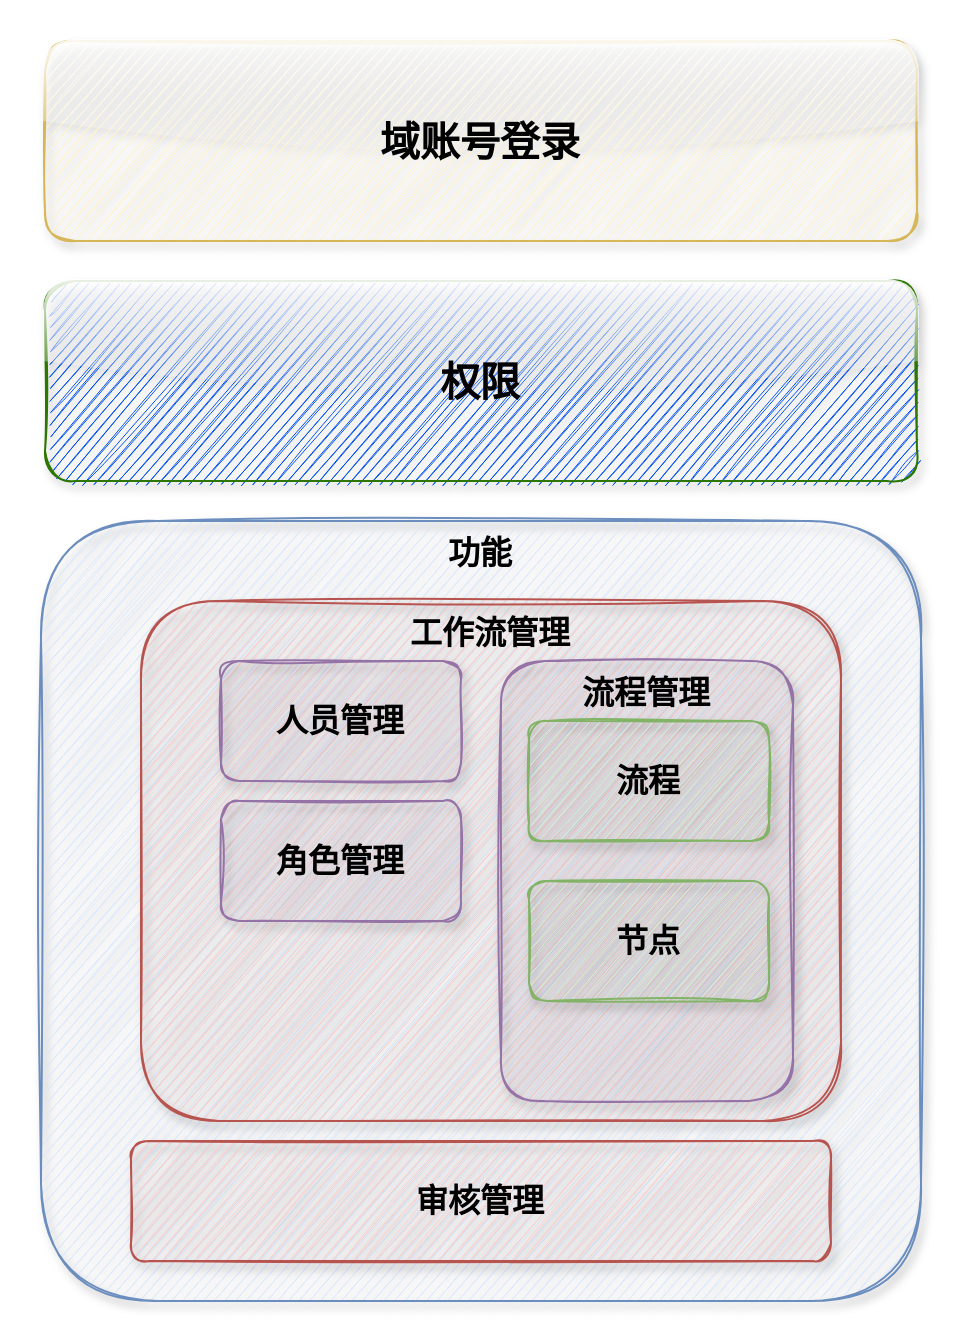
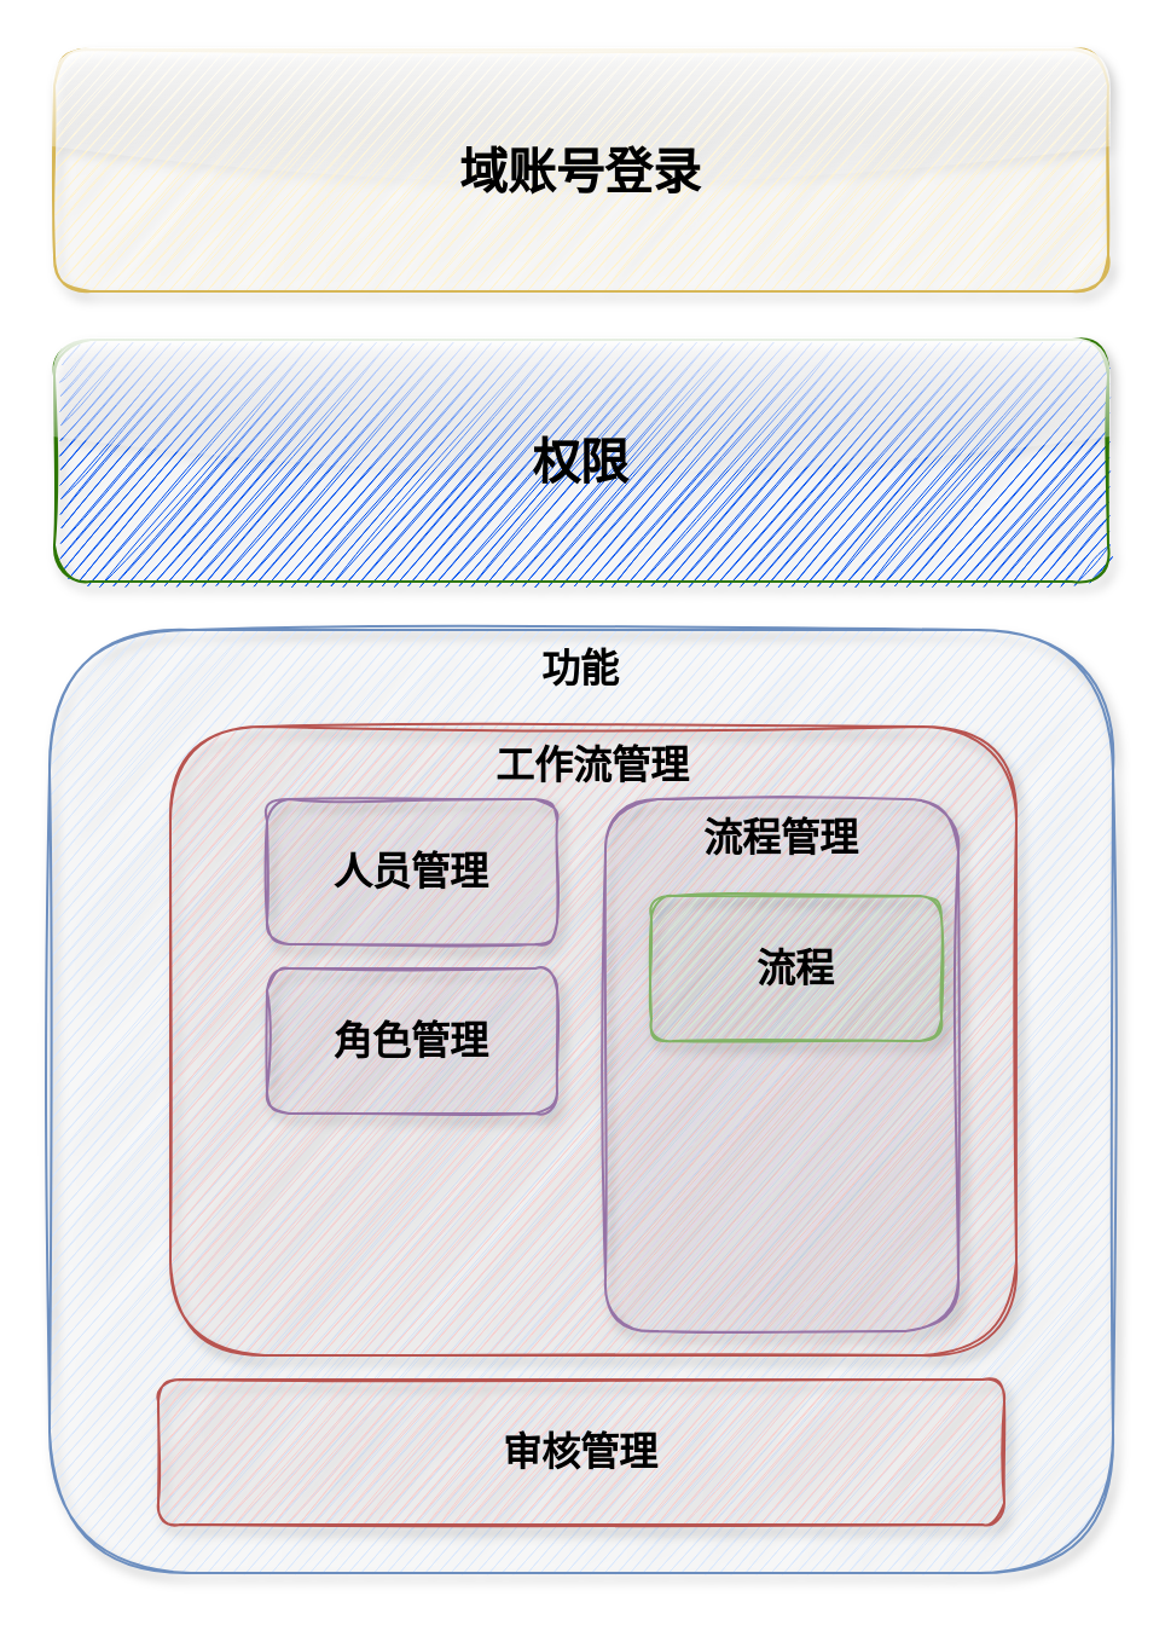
- <mxCell id="9" value="流程" style="rounded=1;whiteSpace=wrap;html=1;shadow=1;glass=0;sketch=1;fillColor=#d5e8d4;strokeColor=#82b366;fontSize=16;fontStyle=1" vertex="1" parent="1"><mxGeometry x="264" y="360" width="120" height="60" as="geometry" /></mxCell>
+ <mxCell id="9" value="流程" style="rounded=1;whiteSpace=wrap;html=1;shadow=1;glass=0;sketch=1;fillColor=#d5e8d4;strokeColor=#82b366;fontSize=16;fontStyle=1" vertex="1" parent="1"><mxGeometry x="269" y="370" width="120" height="60" as="geometry" /></mxCell>
- <mxCell id="10" value="节点" style="rounded=1;whiteSpace=wrap;html=1;shadow=1;glass=0;sketch=1;fillColor=#d5e8d4;strokeColor=#82b366;fontSize=16;fontStyle=1" vertex="1" parent="1"><mxGeometry x="264" y="440" width="120" height="60" as="geometry" /></mxCell>
